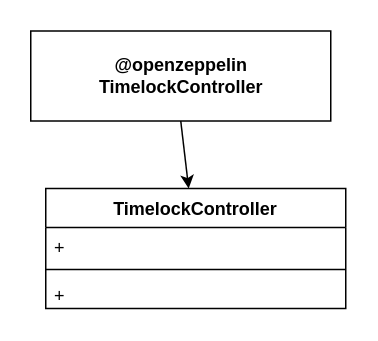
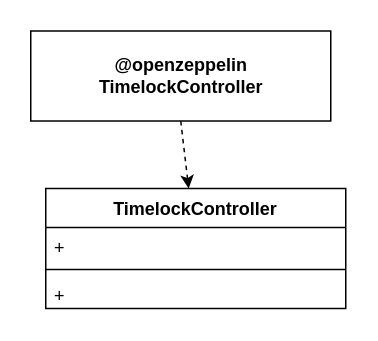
- <mxCell id="7" value="" style="endArrow=classic;html=1;rounded=0;exitX=0.5;exitY=1;exitDx=0;exitDy=0;" parent="1" source="6" target="2" edge="1"><mxGeometry width="50" height="50" relative="1" as="geometry"><mxPoint x="270" y="55" as="sourcePoint" /><mxPoint x="171" y="125" as="targetPoint" /></mxGeometry></mxCell>
+ <mxCell id="7" value="" style="endArrow=classic;html=1;rounded=0;exitX=0.5;exitY=1;exitDx=0;exitDy=0;dashed=1;" parent="1" source="6" target="2" edge="1"><mxGeometry width="50" height="50" relative="1" as="geometry"><mxPoint x="270" y="55" as="sourcePoint" /><mxPoint x="171" y="125" as="targetPoint" /></mxGeometry></mxCell>
